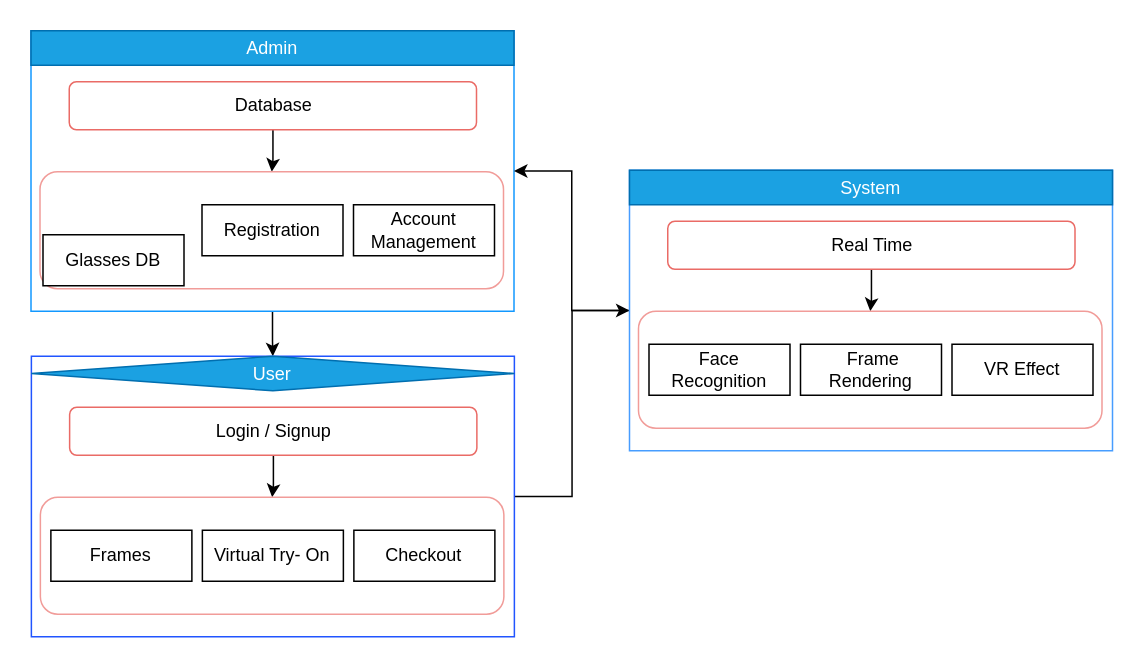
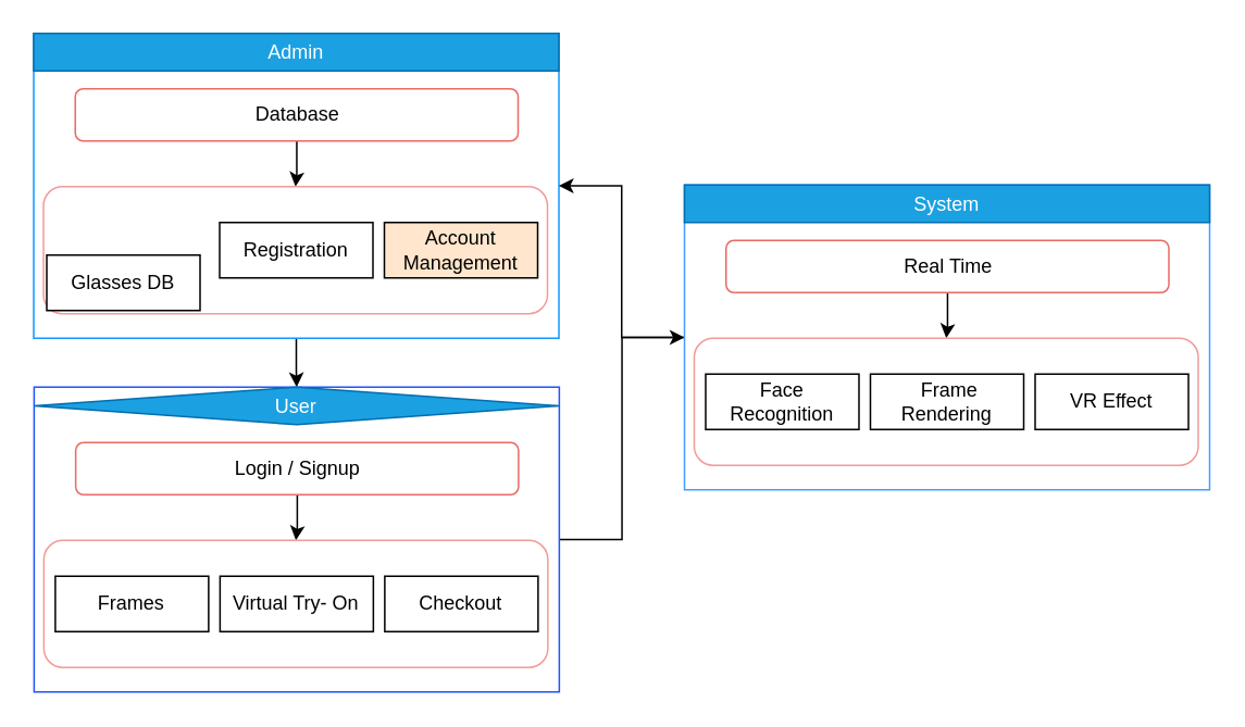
- <mxCell id="10" value="Account Management" style="rounded=0;whiteSpace=wrap;html=1;" vertex="1" parent="1"><mxGeometry x="235" y="136" width="94" height="34" as="geometry" /></mxCell>
+ <mxCell id="10" value="Account Management" style="rounded=0;whiteSpace=wrap;html=1;fillColor=#ffe6cc;" vertex="1" parent="1"><mxGeometry x="235" y="136" width="94" height="34" as="geometry" /></mxCell>
